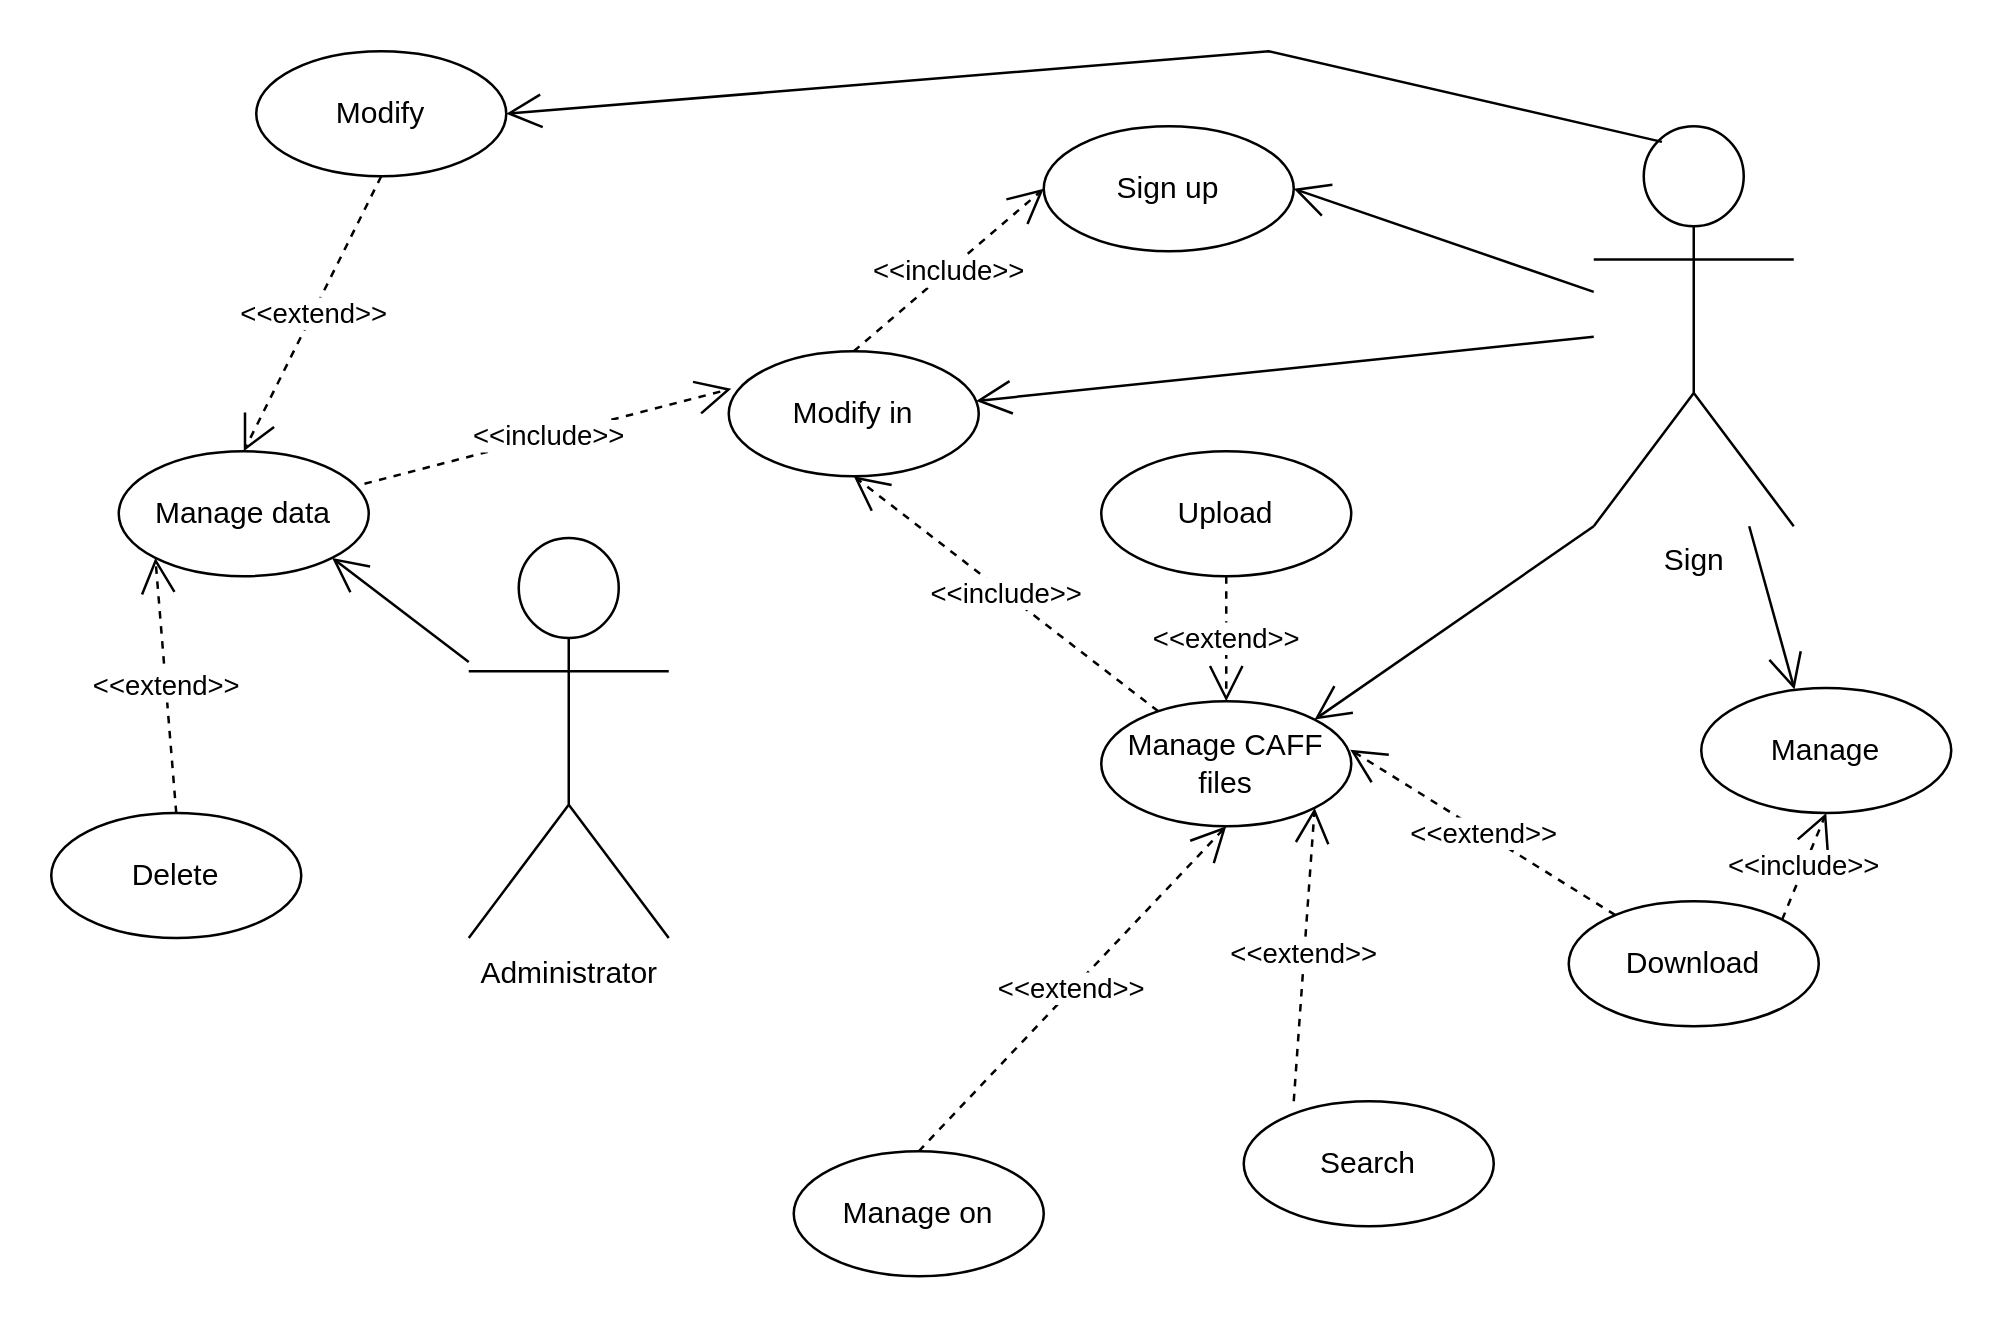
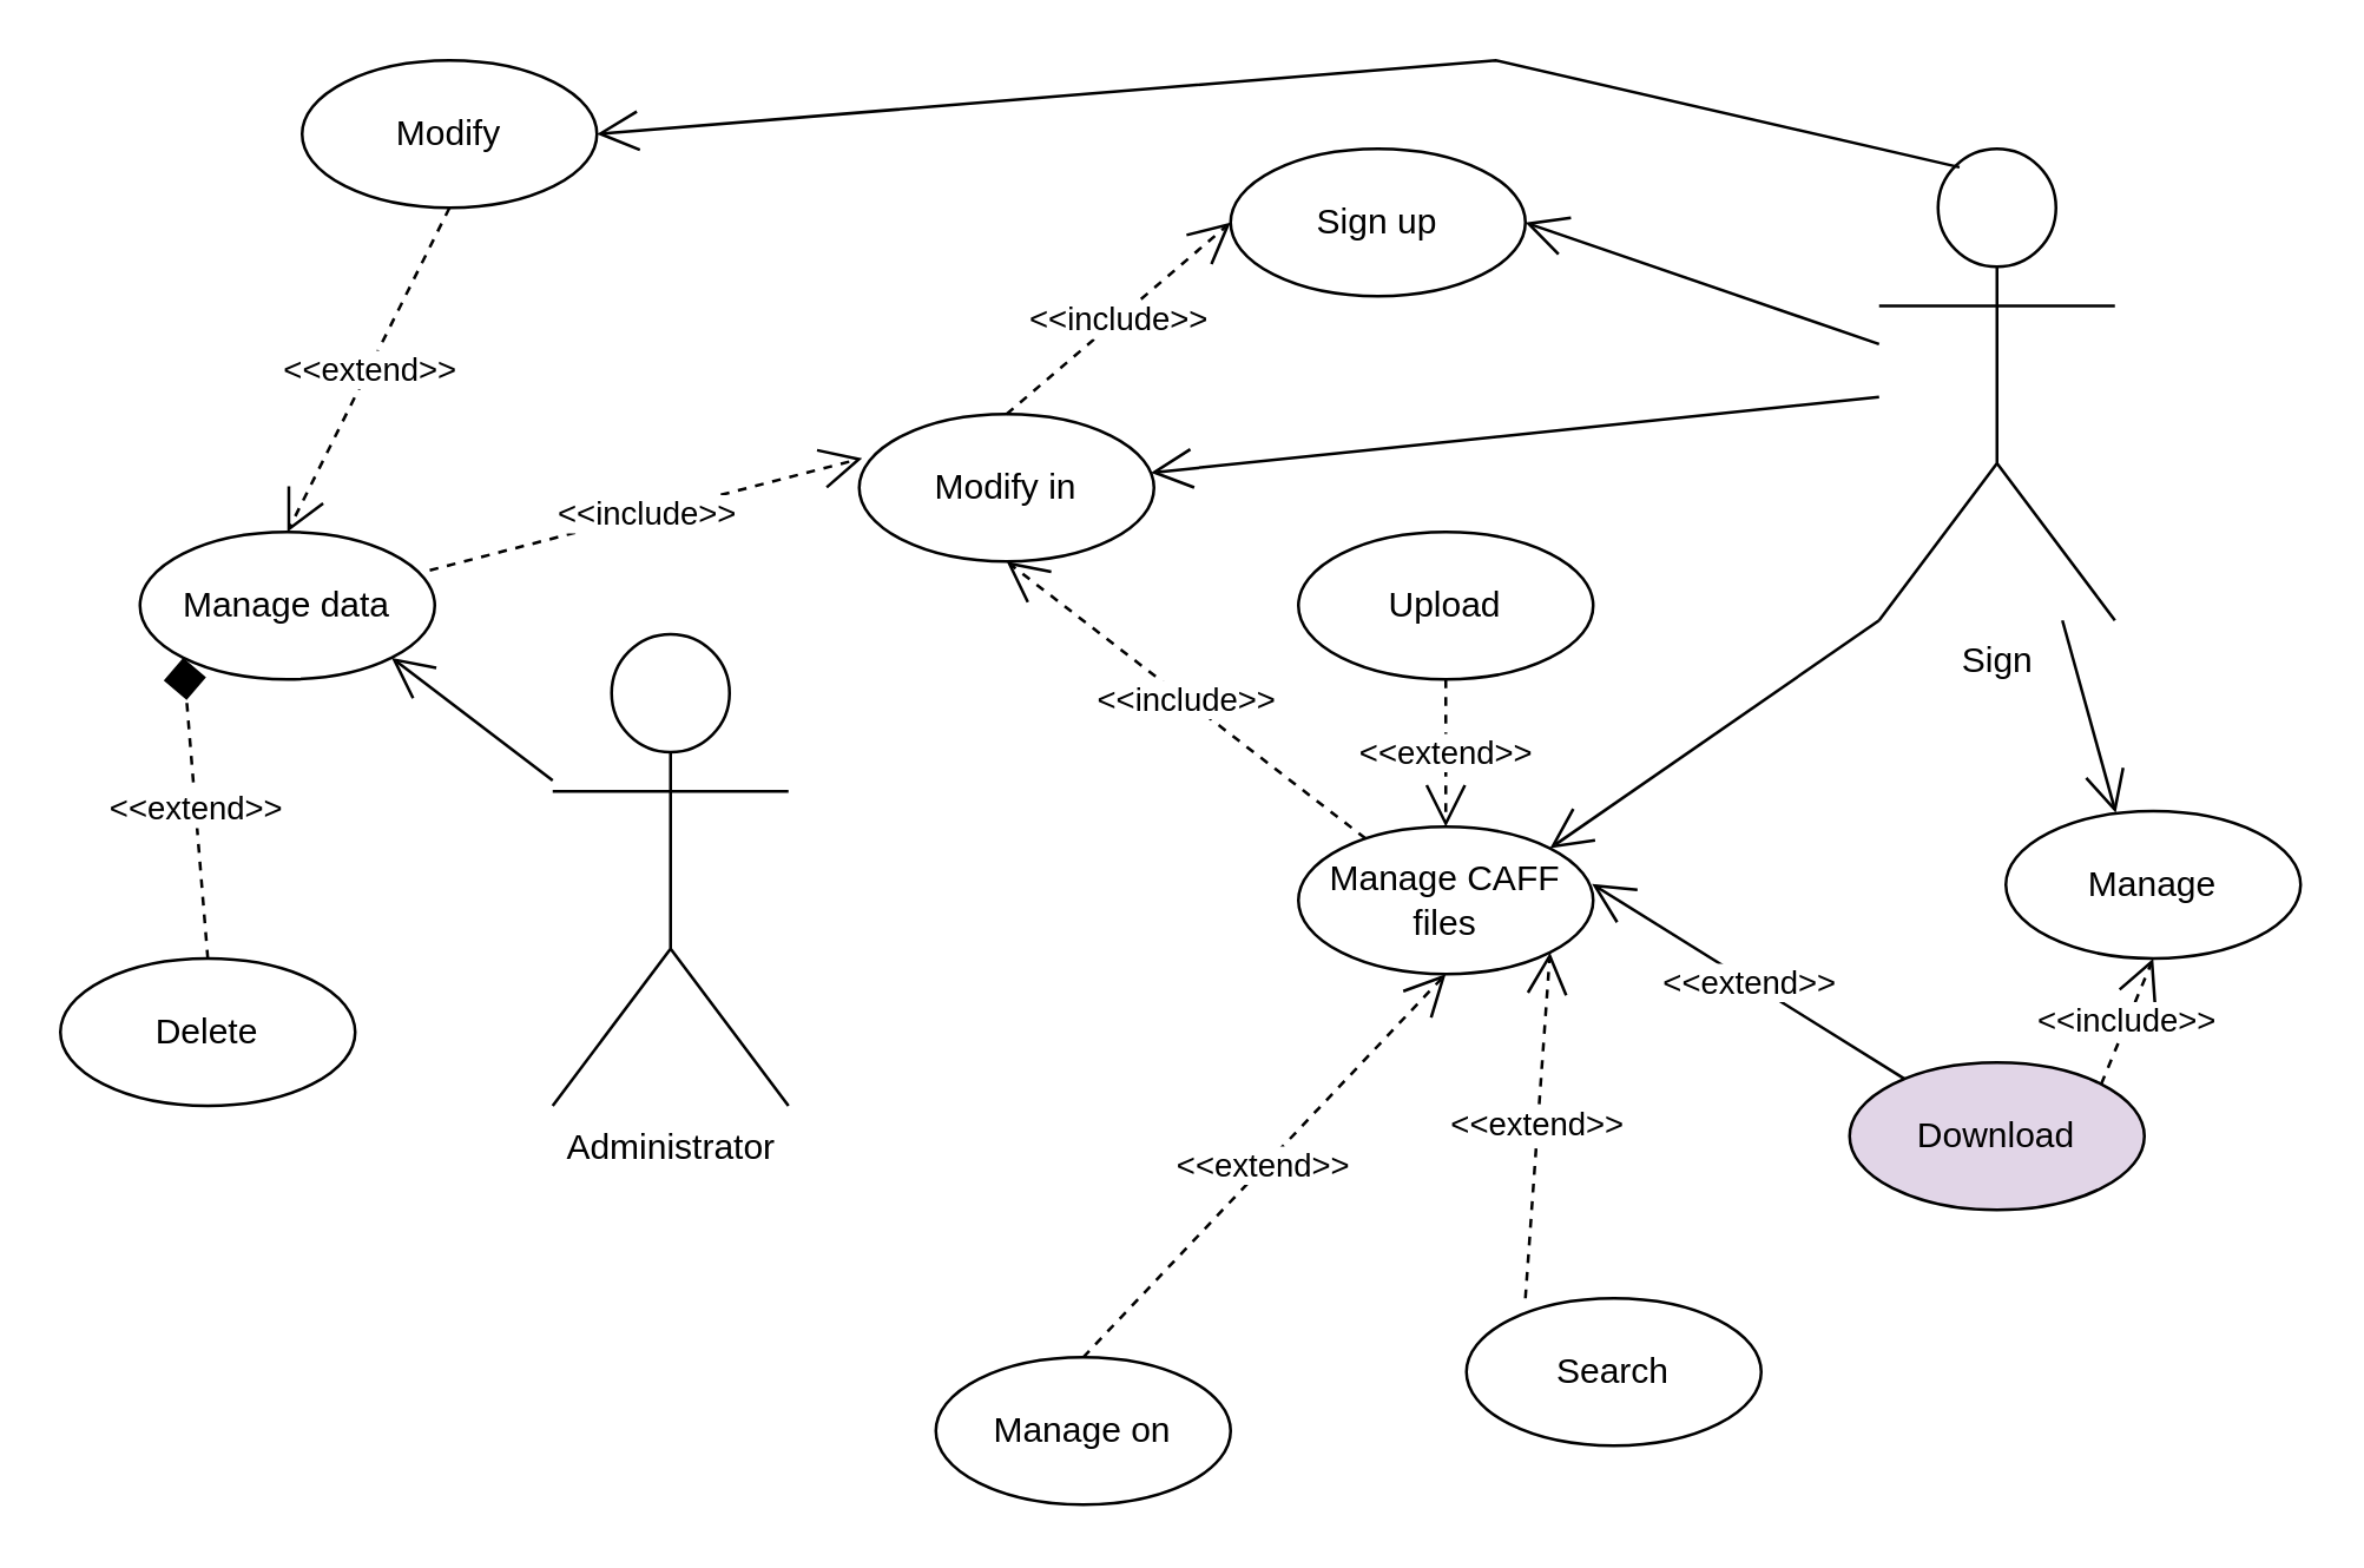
- <mxCell id="23" value="&lt;div&gt;&amp;lt;&amp;lt;extend&amp;gt;&amp;gt;&lt;/div&gt;" style="endArrow=open;endSize=12;dashed=1;html=1;rounded=0;entryX=0;entryY=1;entryDx=0;entryDy=0;exitX=0.5;exitY=0;exitDx=0;exitDy=0;" parent="1" source="20" target="18" edge="1"><mxGeometry width="160" relative="1" as="geometry"><mxPoint x="107" y="80" as="sourcePoint" /><mxPoint x="107" y="305.29" as="targetPoint" /><Array as="points" /></mxGeometry></mxCell>
+ <mxCell id="23" value="&lt;div&gt;&amp;lt;&amp;lt;extend&amp;gt;&amp;gt;&lt;/div&gt;" style="endArrow=diamond;endSize=12;dashed=1;html=1;rounded=0;entryX=0;entryY=1;entryDx=0;entryDy=0;exitX=0.5;exitY=0;exitDx=0;exitDy=0;" parent="1" source="20" target="18" edge="1"><mxGeometry width="160" relative="1" as="geometry"><mxPoint x="107" y="80" as="sourcePoint" /><mxPoint x="107" y="305.29" as="targetPoint" /><Array as="points" /></mxGeometry></mxCell>
- <mxCell id="14" value="&lt;div&gt;&amp;lt;&amp;lt;extend&amp;gt;&amp;gt;&lt;/div&gt;" style="endArrow=open;endSize=12;dashed=1;html=1;rounded=0;entryX=0.996;entryY=0.388;entryDx=0;entryDy=0;entryPerimeter=0;" parent="1" source="9" target="5" edge="1"><mxGeometry width="160" relative="1" as="geometry"><mxPoint x="566.6" y="557.99" as="sourcePoint" /><mxPoint x="487" y="627.64" as="targetPoint" /><Array as="points" /></mxGeometry></mxCell>
+ <mxCell id="14" value="&lt;div&gt;&amp;lt;&amp;lt;extend&amp;gt;&amp;gt;&lt;/div&gt;" style="endArrow=open;endSize=12;dashed=0;html=1;rounded=0;entryX=0.996;entryY=0.388;entryDx=0;entryDy=0;entryPerimeter=0;" parent="1" source="9" target="5" edge="1"><mxGeometry width="160" relative="1" as="geometry"><mxPoint x="566.6" y="557.99" as="sourcePoint" /><mxPoint x="487" y="627.64" as="targetPoint" /><Array as="points" /></mxGeometry></mxCell>
- <mxCell id="9" value="Download" style="ellipse;whiteSpace=wrap;html=1;" parent="1" vertex="1"><mxGeometry x="627" y="360" width="100" height="50" as="geometry" /></mxCell>
+ <mxCell id="9" value="Download" style="ellipse;whiteSpace=wrap;html=1;fillColor=#e1d5e7;" parent="1" vertex="1"><mxGeometry x="627" y="360" width="100" height="50" as="geometry" /></mxCell>
